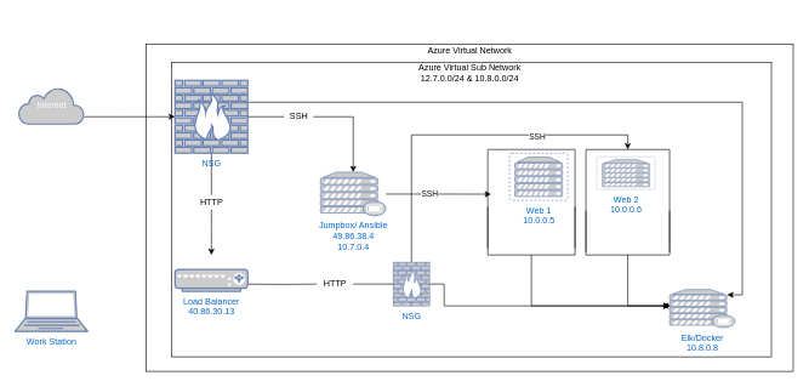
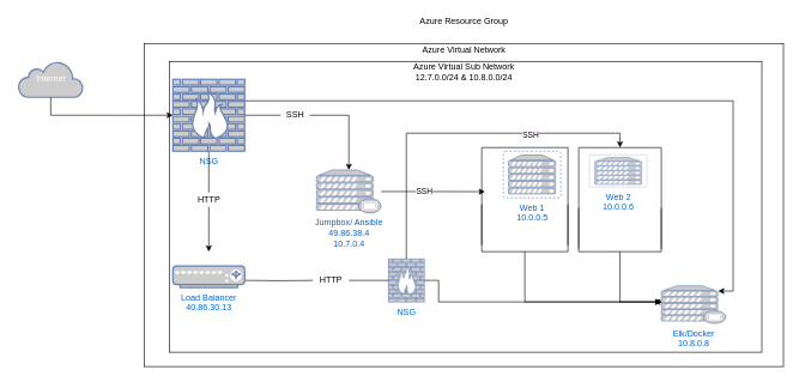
+ <mxCell id="8" value="Azure Resource Group" style="text;html=1;align=center;verticalAlign=middle;resizable=0;points=[];autosize=1;strokeColor=none;fillColor=none;" parent="1" vertex="1"><mxGeometry x="575" y="20" width="140" height="20" as="geometry" /></mxCell>
- <mxCell id="4" value="Internet&lt;br&gt;" style="html=1;outlineConnect=0;fillColor=#CCCCCC;strokeColor=#6881B3;gradientColor=none;gradientDirection=north;strokeWidth=2;shape=mxgraph.networks.cloud;fontColor=#ffffff;" parent="1" vertex="1"><mxGeometry x="25" y="120" width="90" height="50" as="geometry" /></mxCell>
+ <mxCell id="4" value="Internet&lt;br&gt;" style="html=1;outlineConnect=0;fillColor=#CCCCCC;strokeColor=#6881B3;gradientColor=none;gradientDirection=north;strokeWidth=2;shape=mxgraph.networks.cloud;fontColor=#ffffff;" parent="1" vertex="1"><mxGeometry x="25" y="85" width="90" height="50" as="geometry" /></mxCell>
- <mxCell id="3" value="Work Station&lt;br&gt;" style="fontColor=#0066CC;verticalAlign=top;verticalLabelPosition=bottom;labelPosition=center;align=center;html=1;outlineConnect=0;fillColor=#CCCCCC;strokeColor=#6881B3;gradientColor=none;gradientDirection=north;strokeWidth=2;shape=mxgraph.networks.laptop;" parent="1" vertex="1"><mxGeometry x="20" y="400" width="100" height="55" as="geometry" /></mxCell>
